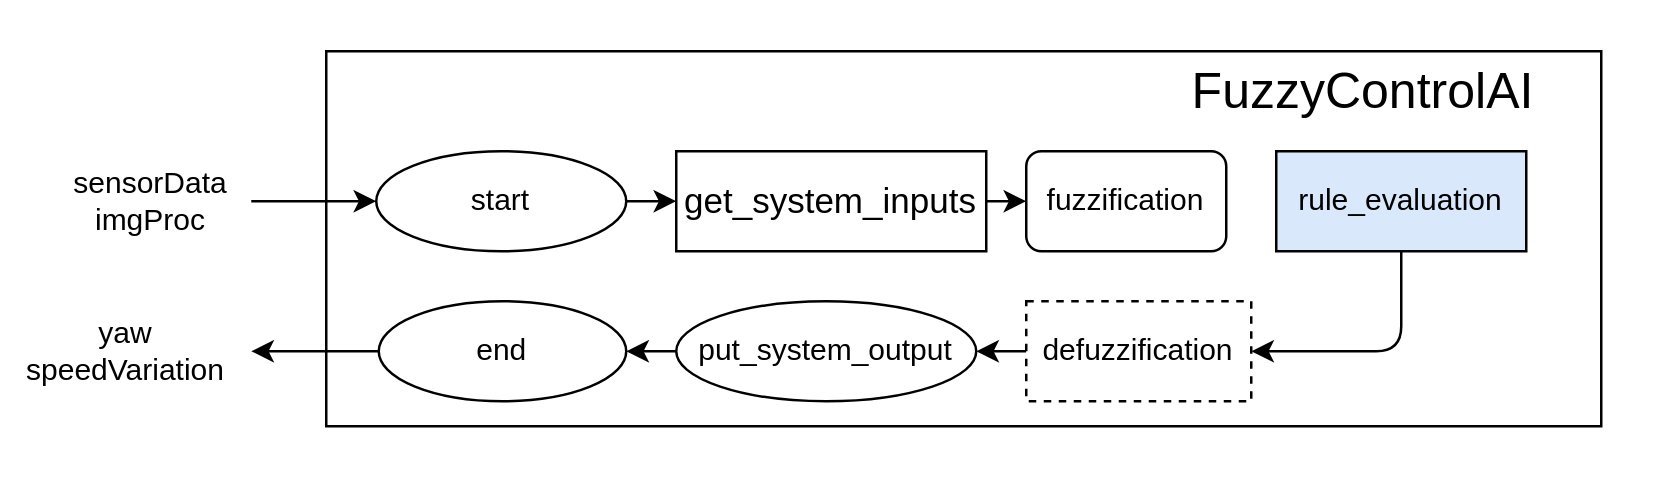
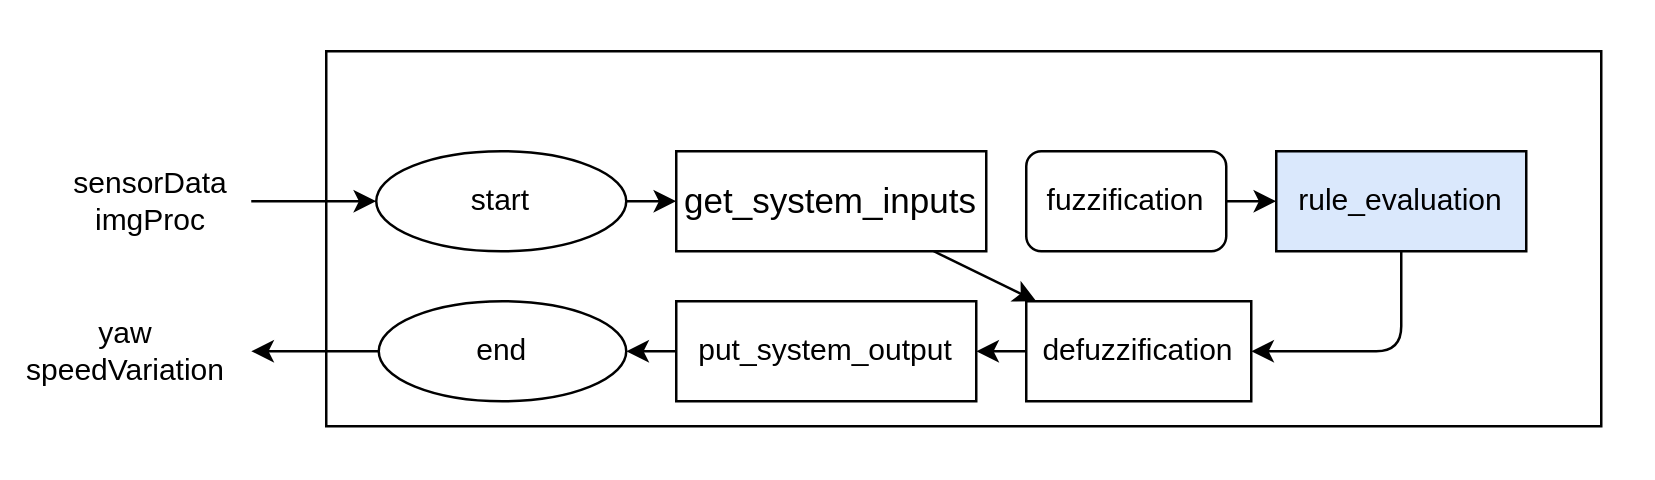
- <mxCell id="5" value="&lt;span style=&quot;font-size: 20px;&quot;&gt;FuzzyControlAI&lt;/span&gt;" style="text;html=1;strokeColor=none;fillColor=none;align=center;verticalAlign=middle;whiteSpace=wrap;rounded=0;fontColor=#000000;fontSize=20;" parent="1" vertex="1"><mxGeometry x="470" y="20" width="150" height="30" as="geometry" /></mxCell>
- <mxCell id="7" style="edgeStyle=none;html=1;strokeColor=#000000;fontColor=#000000;" parent="1" source="8" target="10" edge="1"><mxGeometry relative="1" as="geometry" /></mxCell>
+ <mxCell id="7" style="edgeStyle=none;html=1;strokeColor=#000000;fontColor=#000000;" parent="1" source="8" target="14" edge="1"><mxGeometry relative="1" as="geometry" /></mxCell>
+ <mxCell id="9" style="edgeStyle=orthogonalEdgeStyle;html=1;strokeColor=#000000;fontColor=#000000;" parent="1" source="10" target="12" edge="1"><mxGeometry relative="1" as="geometry" /></mxCell>
- <mxCell id="16" value="put_system_output" style="ellipse;whiteSpace=wrap;html=1;strokeColor=#000000;fontColor=#000000;" parent="1" vertex="1"><mxGeometry x="270" y="120" width="120" height="40" as="geometry" /></mxCell>
+ <mxCell id="16" value="put_system_output" style="rounded=0;whiteSpace=wrap;html=1;strokeColor=#000000;fontColor=#000000;" parent="1" vertex="1"><mxGeometry x="270" y="120" width="120" height="40" as="geometry" /></mxCell>
- <mxCell id="14" value="defuzzification" style="rounded=0;whiteSpace=wrap;html=1;strokeColor=#000000;fontColor=#000000;dashed=1;" parent="1" vertex="1"><mxGeometry x="410" y="120" width="90" height="40" as="geometry" /></mxCell>
+ <mxCell id="14" value="defuzzification" style="rounded=0;whiteSpace=wrap;html=1;strokeColor=#000000;fontColor=#000000;" parent="1" vertex="1"><mxGeometry x="410" y="120" width="90" height="40" as="geometry" /></mxCell>
